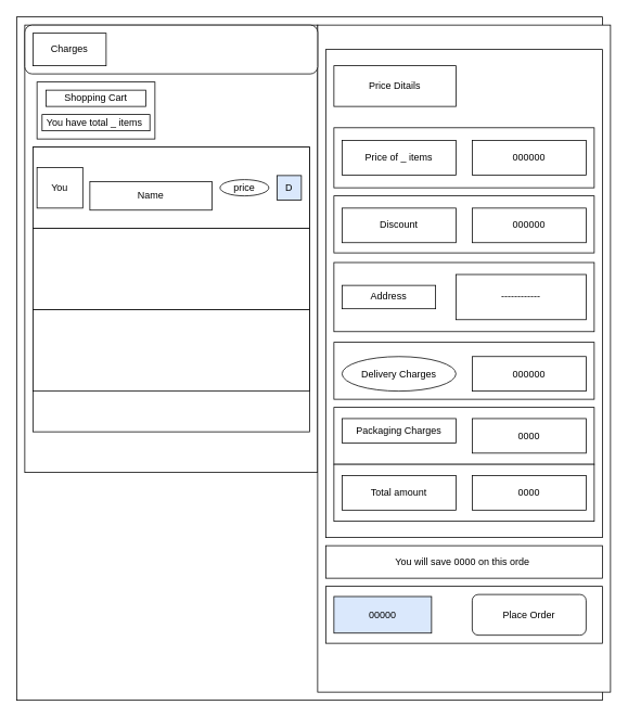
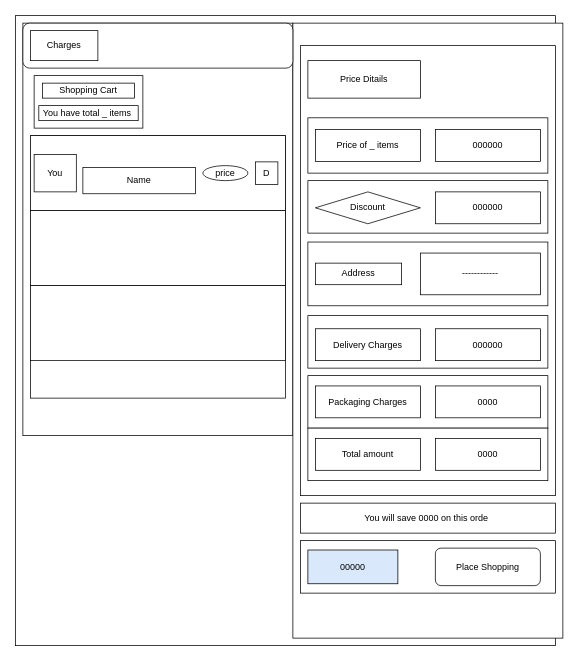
- <mxCell id="12" value="D" style="whiteSpace=wrap;html=1;aspect=fixed;fillColor=#dae8fc;" vertex="1" parent="1"><mxGeometry x="340" y="215" width="30" height="30" as="geometry" /></mxCell>
+ <mxCell id="12" value="D" style="whiteSpace=wrap;html=1;aspect=fixed;" vertex="1" parent="1"><mxGeometry x="340" y="215" width="30" height="30" as="geometry" /></mxCell>
- <mxCell id="24" value="Discount" style="rounded=0;whiteSpace=wrap;html=1;" vertex="1" parent="1"><mxGeometry x="420" y="255" width="140" height="42.5" as="geometry" /></mxCell>
+ <mxCell id="24" value="Discount" style="rhombus;whiteSpace=wrap;html=1;" vertex="1" parent="1"><mxGeometry x="420" y="255" width="140" height="42.5" as="geometry" /></mxCell>
- <mxCell id="30" value="Delivery Charges" style="ellipse;whiteSpace=wrap;html=1;" vertex="1" parent="1"><mxGeometry x="420" y="437.5" width="140" height="42.5" as="geometry" /></mxCell>
+ <mxCell id="30" value="Delivery Charges" style="rounded=0;whiteSpace=wrap;html=1;" vertex="1" parent="1"><mxGeometry x="420" y="437.5" width="140" height="42.5" as="geometry" /></mxCell>
- <mxCell id="33" value="Packaging Charges" style="rounded=0;whiteSpace=wrap;html=1;" vertex="1" parent="1"><mxGeometry x="420" y="513.75" width="140" height="30" as="geometry" /></mxCell>
+ <mxCell id="33" value="Packaging Charges" style="rounded=0;whiteSpace=wrap;html=1;" vertex="1" parent="1"><mxGeometry x="420" y="513.75" width="140" height="42.5" as="geometry" /></mxCell>
- <mxCell id="41" value="Place Order" style="rounded=1;whiteSpace=wrap;html=1;" vertex="1" parent="1"><mxGeometry x="580" y="730" width="140" height="50" as="geometry" /></mxCell>
+ <mxCell id="41" value="Place Shopping" style="rounded=1;whiteSpace=wrap;html=1;" vertex="1" parent="1"><mxGeometry x="580" y="730" width="140" height="50" as="geometry" /></mxCell>
